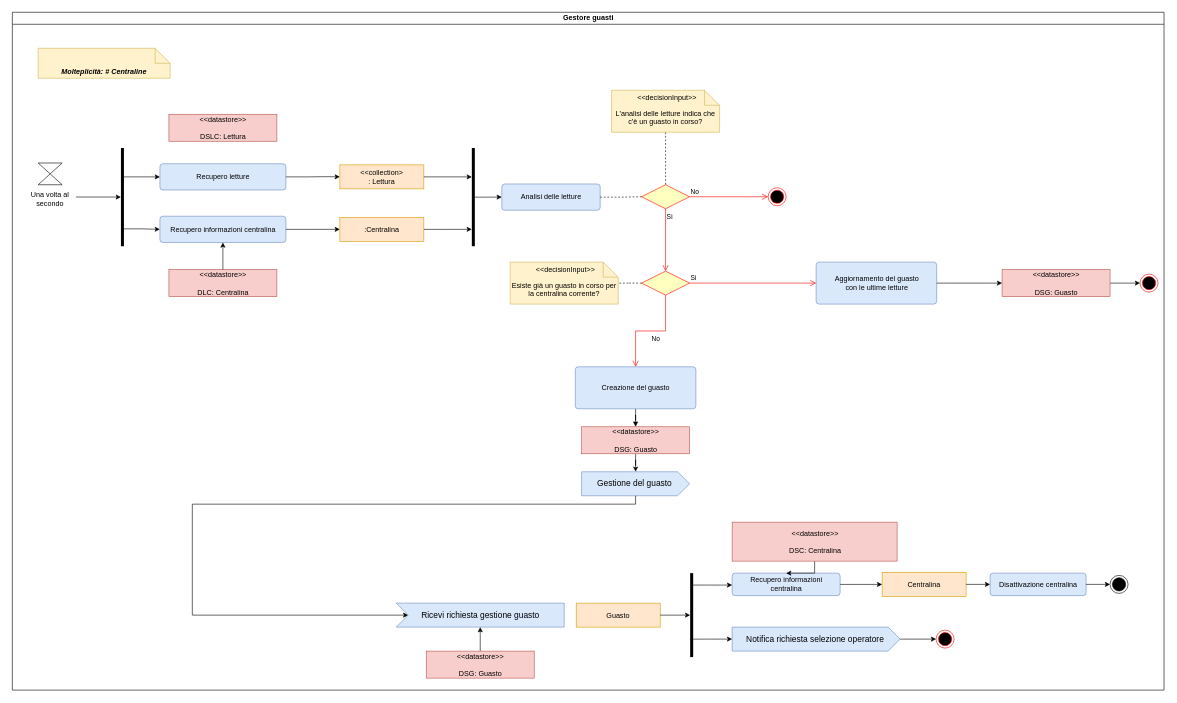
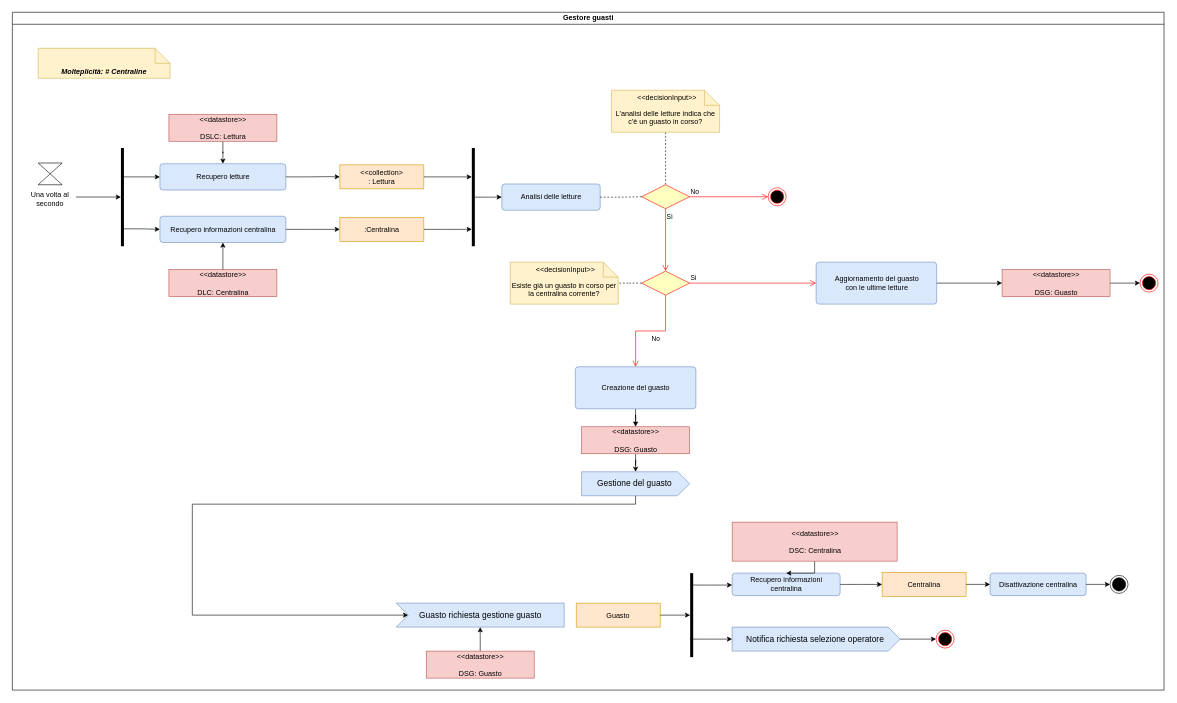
+ <mxCell id="7" style="edgeStyle=orthogonalEdgeStyle;rounded=0;orthogonalLoop=1;jettySize=auto;html=1;entryX=0.5;entryY=0;entryDx=0;entryDy=0;" parent="2" source="8" target="6" edge="1"><mxGeometry relative="1" as="geometry"><mxPoint x="351" y="241.25" as="targetPoint" /><Array as="points" /></mxGeometry></mxCell>
- <mxCell id="50" value="Ricevi richiesta gestione guasto" style="html=1;shape=mxgraph.infographic.ribbonSimple;notch1=20;notch2=0;align=center;verticalAlign=middle;fontSize=14;fontStyle=0;flipH=1;fillColor=#dae8fc;strokeColor=#6c8ebf;direction=west;" parent="2" vertex="1"><mxGeometry x="640" y="985" width="280" height="40" as="geometry" /></mxCell>
+ <mxCell id="50" value="Guasto richiesta gestione guasto" style="html=1;shape=mxgraph.infographic.ribbonSimple;notch1=20;notch2=0;align=center;verticalAlign=middle;fontSize=14;fontStyle=0;flipH=1;fillColor=#dae8fc;strokeColor=#6c8ebf;direction=west;" parent="2" vertex="1"><mxGeometry x="640" y="985" width="280" height="40" as="geometry" /></mxCell>
